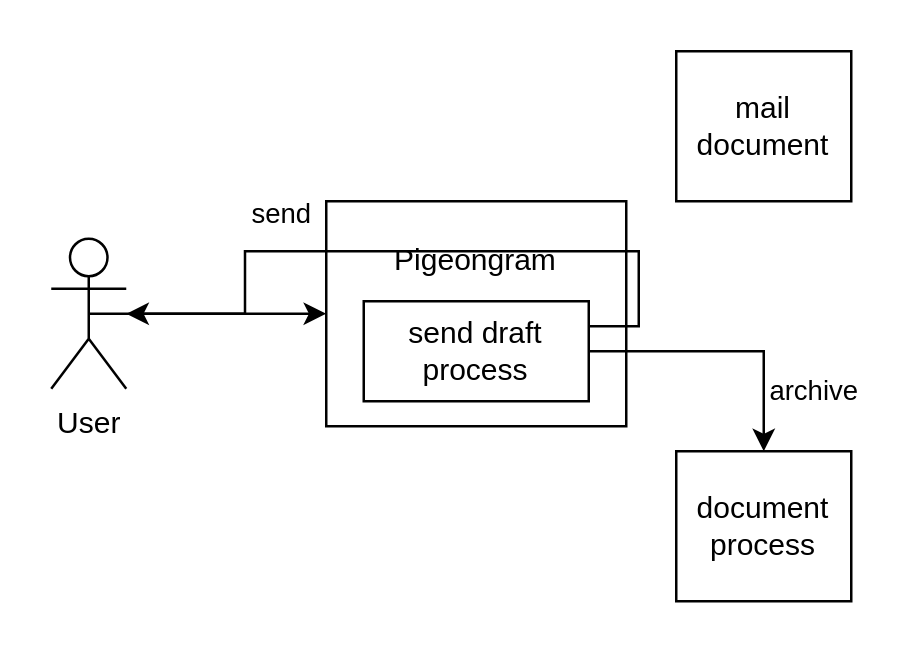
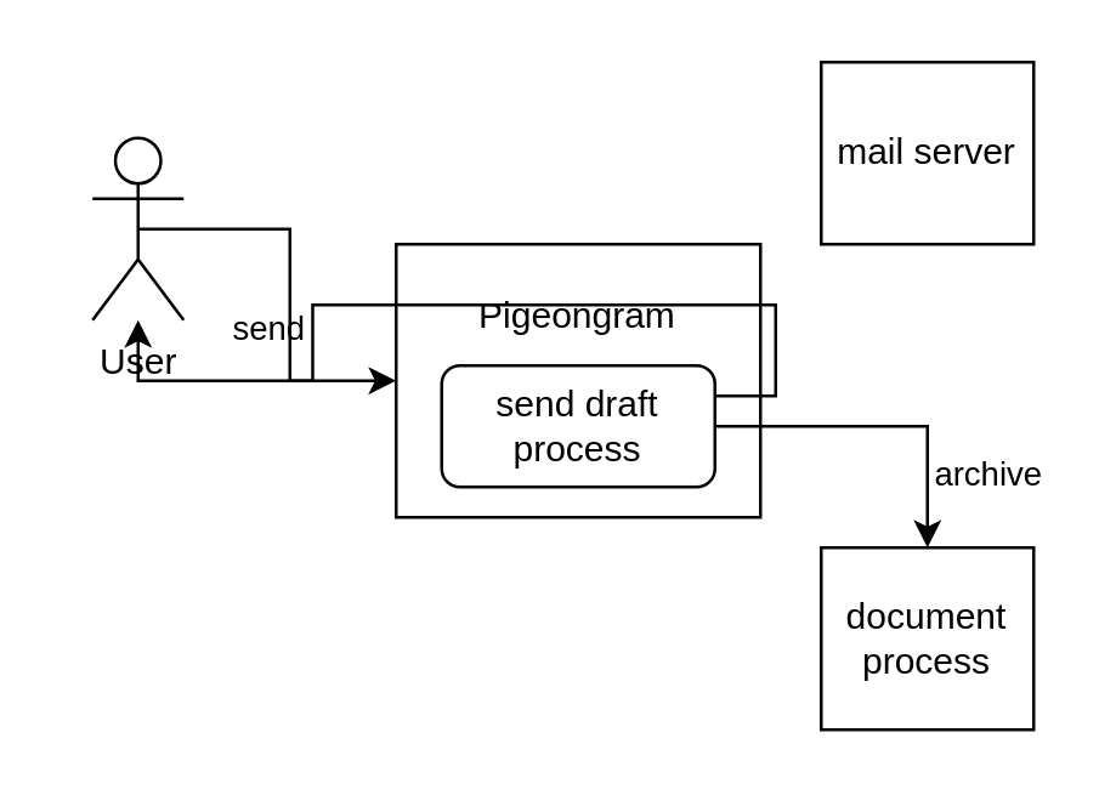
- <mxCell id="6" value="mail document" style="rounded=0;whiteSpace=wrap;html=1;" vertex="1" parent="1"><mxGeometry x="270" y="20" width="70" height="60" as="geometry" /></mxCell>
+ <mxCell id="6" value="mail server" style="rounded=0;whiteSpace=wrap;html=1;" vertex="1" parent="1"><mxGeometry x="270" y="20" width="70" height="60" as="geometry" /></mxCell>
- <mxCell id="9" value="User" style="shape=umlActor;verticalLabelPosition=bottom;verticalAlign=top;html=1;outlineConnect=0;" vertex="1" parent="1"><mxGeometry x="20" y="95" width="30" height="60" as="geometry" /></mxCell>
+ <mxCell id="9" value="User" style="shape=umlActor;verticalLabelPosition=bottom;verticalAlign=top;html=1;outlineConnect=0;" vertex="1" parent="1"><mxGeometry x="30" y="45" width="30" height="60" as="geometry" /></mxCell>
- <mxCell id="10" value="send draft&lt;br&gt;process" style="whiteSpace=wrap;html=1;rounded=0;" vertex="1" parent="1"><mxGeometry x="145" y="120" width="90" height="40" as="geometry" /></mxCell>
+ <mxCell id="10" value="send draft&lt;br&gt;process" style="rounded=1;whiteSpace=wrap;html=1;" vertex="1" parent="1"><mxGeometry x="145" y="120" width="90" height="40" as="geometry" /></mxCell>
